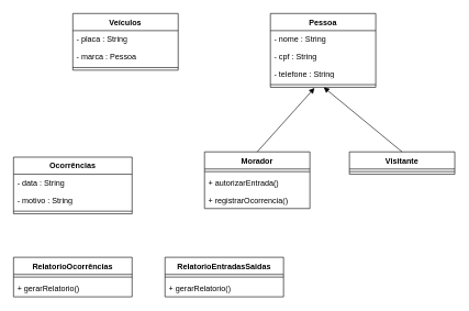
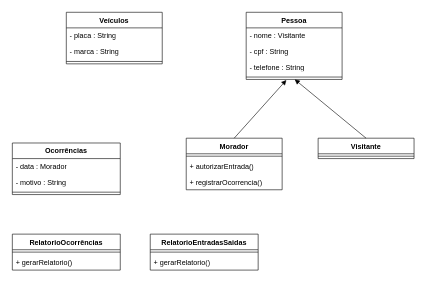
- <mxCell id="7" value="- nome : String" style="text;strokeColor=none;fillColor=none;align=left;verticalAlign=top;spacingLeft=4;spacingRight=4;overflow=hidden;rotatable=0;points=[[0,0.5],[1,0.5]];portConstraint=eastwest;whiteSpace=wrap;html=1;" parent="6" vertex="1"><mxGeometry y="26" width="160" height="26" as="geometry" /></mxCell>
+ <mxCell id="7" value="- nome : Visitante" style="text;strokeColor=none;fillColor=none;align=left;verticalAlign=top;spacingLeft=4;spacingRight=4;overflow=hidden;rotatable=0;points=[[0,0.5],[1,0.5]];portConstraint=eastwest;whiteSpace=wrap;html=1;" parent="6" vertex="1"><mxGeometry y="26" width="160" height="26" as="geometry" /></mxCell>
- <mxCell id="4" value="- marca : Pessoa" style="text;strokeColor=none;fillColor=none;align=left;verticalAlign=top;spacingLeft=4;spacingRight=4;overflow=hidden;rotatable=0;points=[[0,0.5],[1,0.5]];portConstraint=eastwest;whiteSpace=wrap;html=1;" parent="2" vertex="1"><mxGeometry y="52" width="160" height="26" as="geometry" /></mxCell>
+ <mxCell id="4" value="- marca : String" style="text;strokeColor=none;fillColor=none;align=left;verticalAlign=top;spacingLeft=4;spacingRight=4;overflow=hidden;rotatable=0;points=[[0,0.5],[1,0.5]];portConstraint=eastwest;whiteSpace=wrap;html=1;" parent="2" vertex="1"><mxGeometry y="52" width="160" height="26" as="geometry" /></mxCell>
- <mxCell id="12" value="- data : String" style="text;strokeColor=none;fillColor=none;align=left;verticalAlign=top;spacingLeft=4;spacingRight=4;overflow=hidden;rotatable=0;points=[[0,0.5],[1,0.5]];portConstraint=eastwest;whiteSpace=wrap;html=1;" parent="11" vertex="1"><mxGeometry y="26" width="180" height="26" as="geometry" /></mxCell>
+ <mxCell id="12" value="- data : Morador" style="text;strokeColor=none;fillColor=none;align=left;verticalAlign=top;spacingLeft=4;spacingRight=4;overflow=hidden;rotatable=0;points=[[0,0.5],[1,0.5]];portConstraint=eastwest;whiteSpace=wrap;html=1;" parent="11" vertex="1"><mxGeometry y="26" width="180" height="26" as="geometry" /></mxCell>
